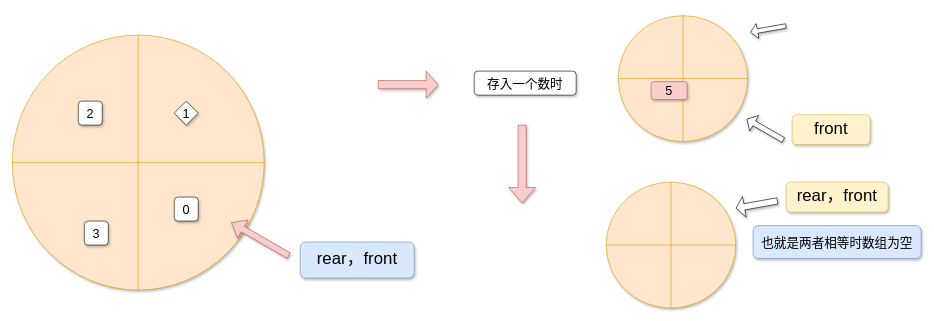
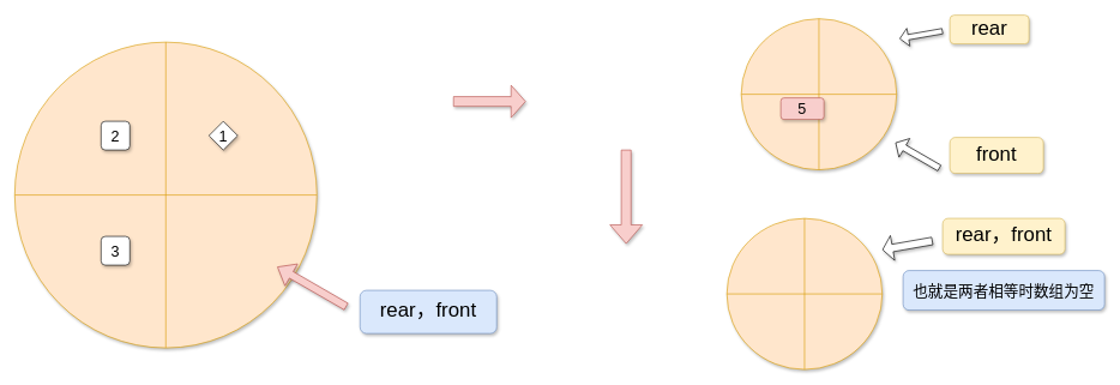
+ <mxCell id="11" value="&lt;p style=&quot;line-height: 90%&quot;&gt;&lt;font style=&quot;font-size: 28px&quot;&gt;rear&lt;/font&gt;&lt;/p&gt;" style="rounded=1;whiteSpace=wrap;html=1;shadow=1;strokeWidth=1;fillColor=#fff2cc;strokeColor=#d6b656;" parent="1" vertex="1"><mxGeometry x="1320" y="20.5" width="110" height="40" as="geometry" /></mxCell>
- <mxCell id="7" value="存入一个数时" style="rounded=1;whiteSpace=wrap;html=1;shadow=1;strokeColor=#000000;strokeWidth=1;fillColor=#FFFFFF;gradientColor=none;fontSize=21;" parent="1" vertex="1"><mxGeometry x="790" y="118" width="170" height="40" as="geometry" /></mxCell>
- <mxCell id="5" value="2" style="rounded=1;whiteSpace=wrap;html=1;shadow=1;strokeColor=#000000;strokeWidth=1;fillColor=#FFFFFF;gradientColor=none;fontSize=21;" parent="1" vertex="1"><mxGeometry x="130" y="168" width="40" height="40" as="geometry" /></mxCell>
+ <mxCell id="5" value="2" style="rounded=1;whiteSpace=wrap;html=1;shadow=1;strokeColor=#000000;strokeWidth=1;fillColor=#FFFFFF;gradientColor=none;fontSize=21;" parent="1" vertex="1"><mxGeometry x="140" y="168" width="40" height="40" as="geometry" /></mxCell>
- <mxCell id="3" value="0" style="rounded=1;whiteSpace=wrap;html=1;shadow=1;strokeColor=#000000;strokeWidth=1;fillColor=#FFFFFF;gradientColor=none;fontSize=21;" parent="1" vertex="1"><mxGeometry x="290" y="328" width="40" height="40" as="geometry" /></mxCell>
- <mxCell id="6" value="3" style="rounded=1;whiteSpace=wrap;html=1;shadow=1;strokeColor=#000000;strokeWidth=1;fillColor=#FFFFFF;gradientColor=none;fontSize=21;" parent="1" vertex="1"><mxGeometry x="140" y="368" width="40" height="40" as="geometry" /></mxCell>
+ <mxCell id="6" value="3" style="rounded=1;whiteSpace=wrap;html=1;shadow=1;strokeColor=#000000;strokeWidth=1;fillColor=#FFFFFF;gradientColor=none;fontSize=21;" parent="1" vertex="1"><mxGeometry x="140" y="328" width="40" height="40" as="geometry" /></mxCell>
